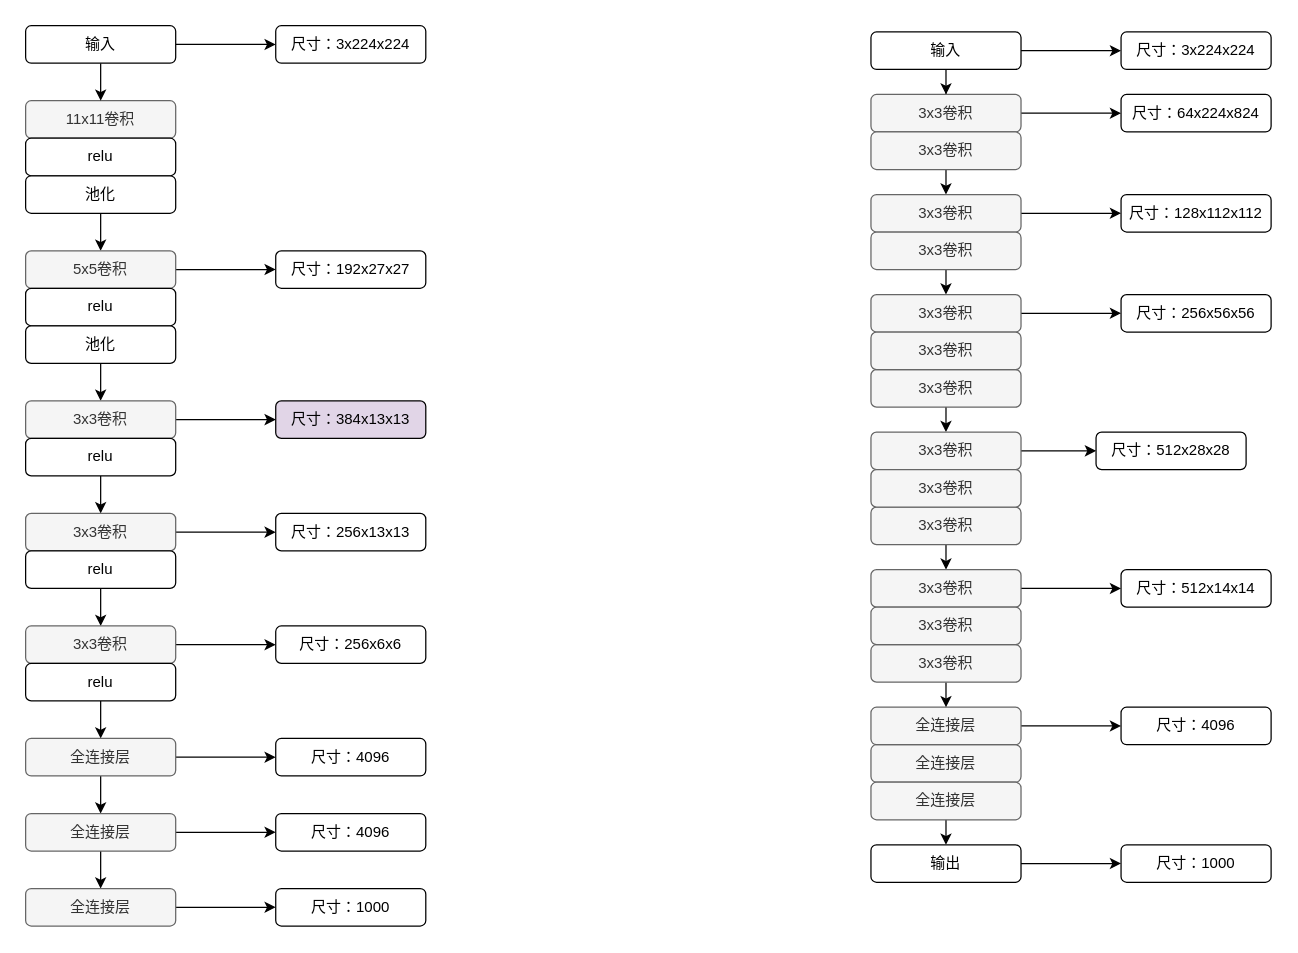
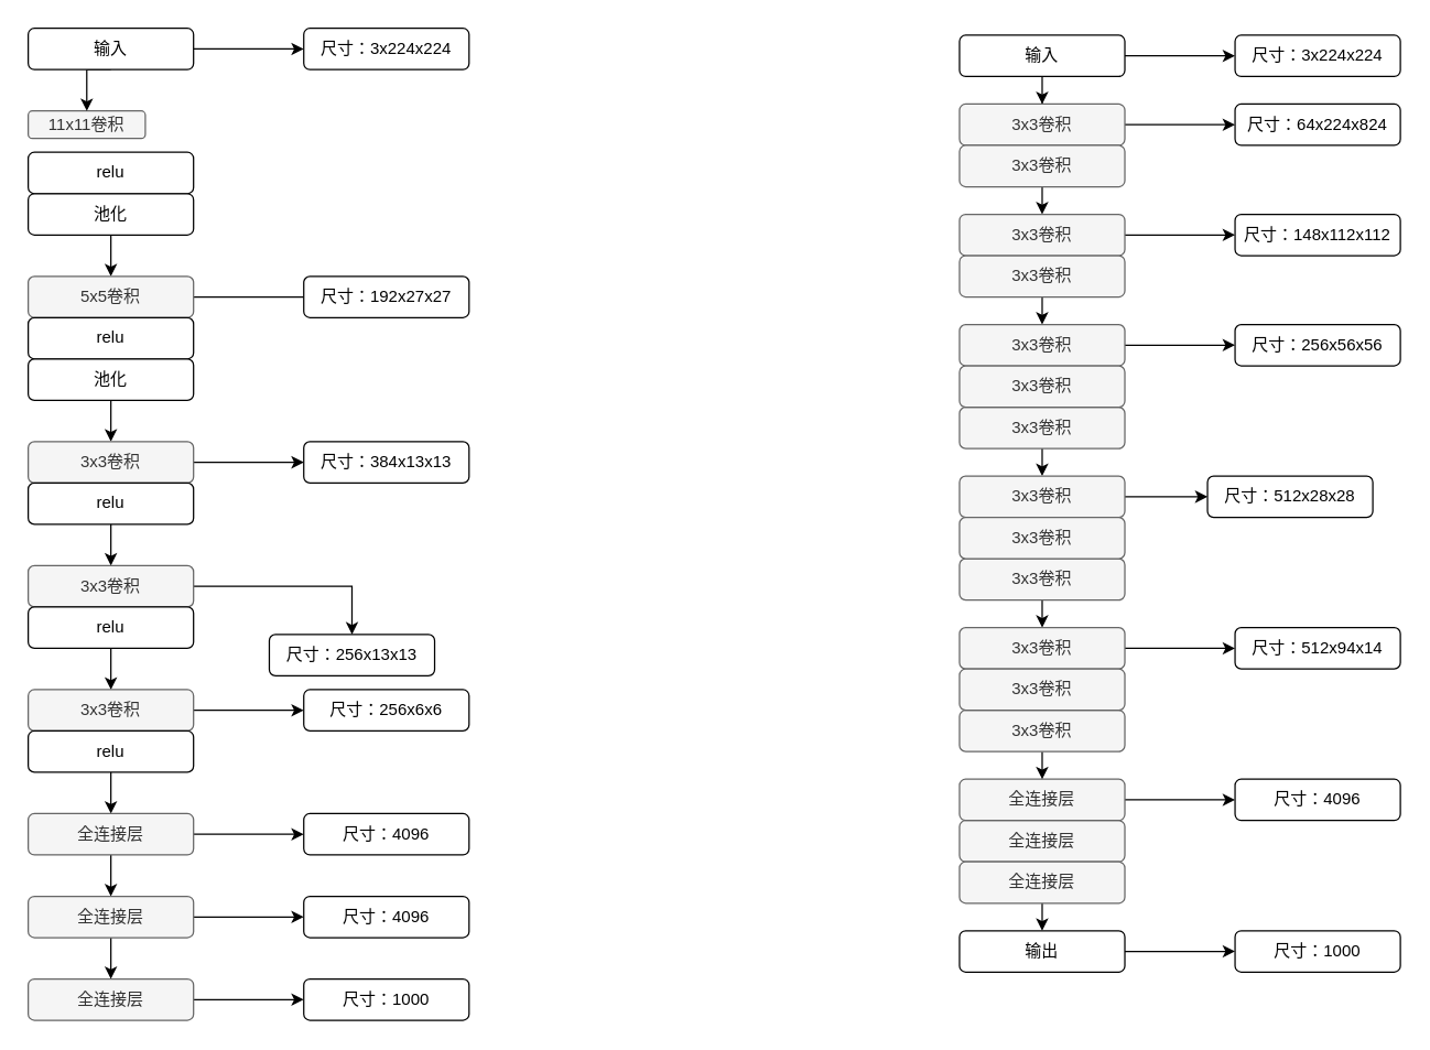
- <mxCell id="2" value="11x11卷积" style="rounded=1;whiteSpace=wrap;html=1;fillColor=#f5f5f5;strokeColor=#666666;fontColor=#333333;" vertex="1" parent="1"><mxGeometry x="20" y="80" width="120" height="30" as="geometry" /></mxCell>
+ <mxCell id="2" value="11x11卷积" style="rounded=1;whiteSpace=wrap;html=1;fillColor=#f5f5f5;strokeColor=#666666;fontColor=#333333;" vertex="1" parent="1"><mxGeometry x="20" y="80" width="85" height="20" as="geometry" /></mxCell>
- <mxCell id="53" value="尺寸：128x112x112" style="rounded=1;whiteSpace=wrap;html=1;" vertex="1" parent="1"><mxGeometry x="896" y="155" width="120" height="30" as="geometry" /></mxCell>
+ <mxCell id="53" value="尺寸：148x112x112" style="rounded=1;whiteSpace=wrap;html=1;" vertex="1" parent="1"><mxGeometry x="896" y="155" width="120" height="30" as="geometry" /></mxCell>
- <mxCell id="6" value="" style="edgeStyle=orthogonalEdgeStyle;rounded=0;orthogonalLoop=1;jettySize=auto;html=1;" edge="1" parent="1" source="7" target="8"><mxGeometry relative="1" as="geometry" /></mxCell>
+ <mxCell id="6" value="" style="edgeStyle=orthogonalEdgeStyle;rounded=0;orthogonalLoop=1;jettySize=auto;html=1;endArrow=none;" edge="1" parent="1" source="7" target="8"><mxGeometry relative="1" as="geometry" /></mxCell>
- <mxCell id="14" value="尺寸：384x13x13" style="rounded=1;whiteSpace=wrap;html=1;fillColor=#e1d5e7;" vertex="1" parent="1"><mxGeometry x="220" y="320" width="120" height="30" as="geometry" /></mxCell>
+ <mxCell id="14" value="尺寸：384x13x13" style="rounded=1;whiteSpace=wrap;html=1;" vertex="1" parent="1"><mxGeometry x="220" y="320" width="120" height="30" as="geometry" /></mxCell>
- <mxCell id="19" value="尺寸：256x13x13" style="rounded=1;whiteSpace=wrap;html=1;" vertex="1" parent="1"><mxGeometry x="220" y="410" width="120" height="30" as="geometry" /></mxCell>
+ <mxCell id="19" value="尺寸：256x13x13" style="rounded=1;whiteSpace=wrap;html=1;" vertex="1" parent="1"><mxGeometry x="195" y="460" width="120" height="30" as="geometry" /></mxCell>
- <mxCell id="76" value="尺寸：512x14x14" style="rounded=1;whiteSpace=wrap;html=1;" vertex="1" parent="1"><mxGeometry x="896" y="455" width="120" height="30" as="geometry" /></mxCell>
+ <mxCell id="76" value="尺寸：512x94x14" style="rounded=1;whiteSpace=wrap;html=1;" vertex="1" parent="1"><mxGeometry x="896" y="455" width="120" height="30" as="geometry" /></mxCell>
